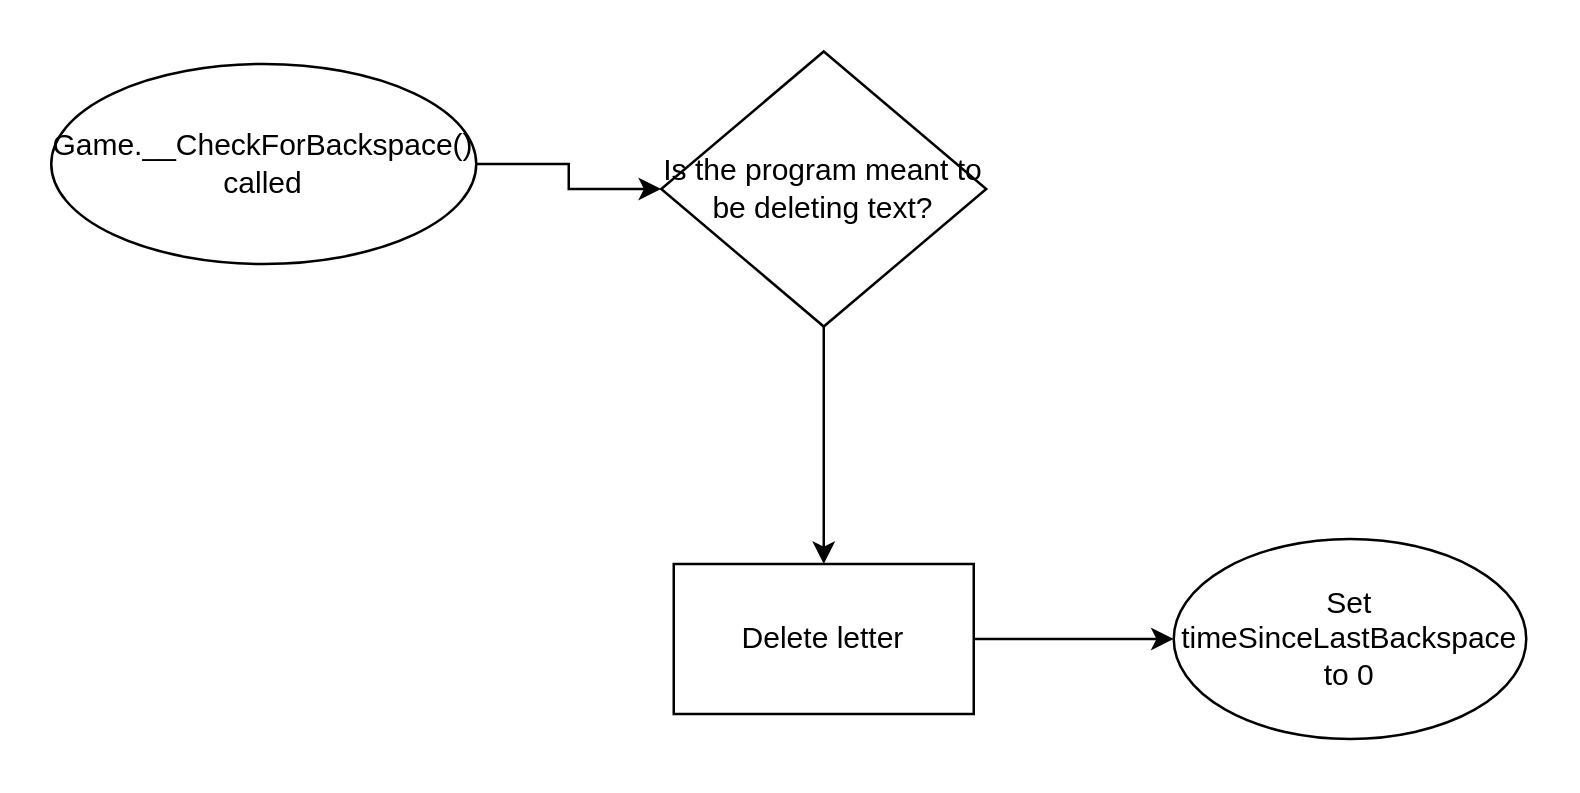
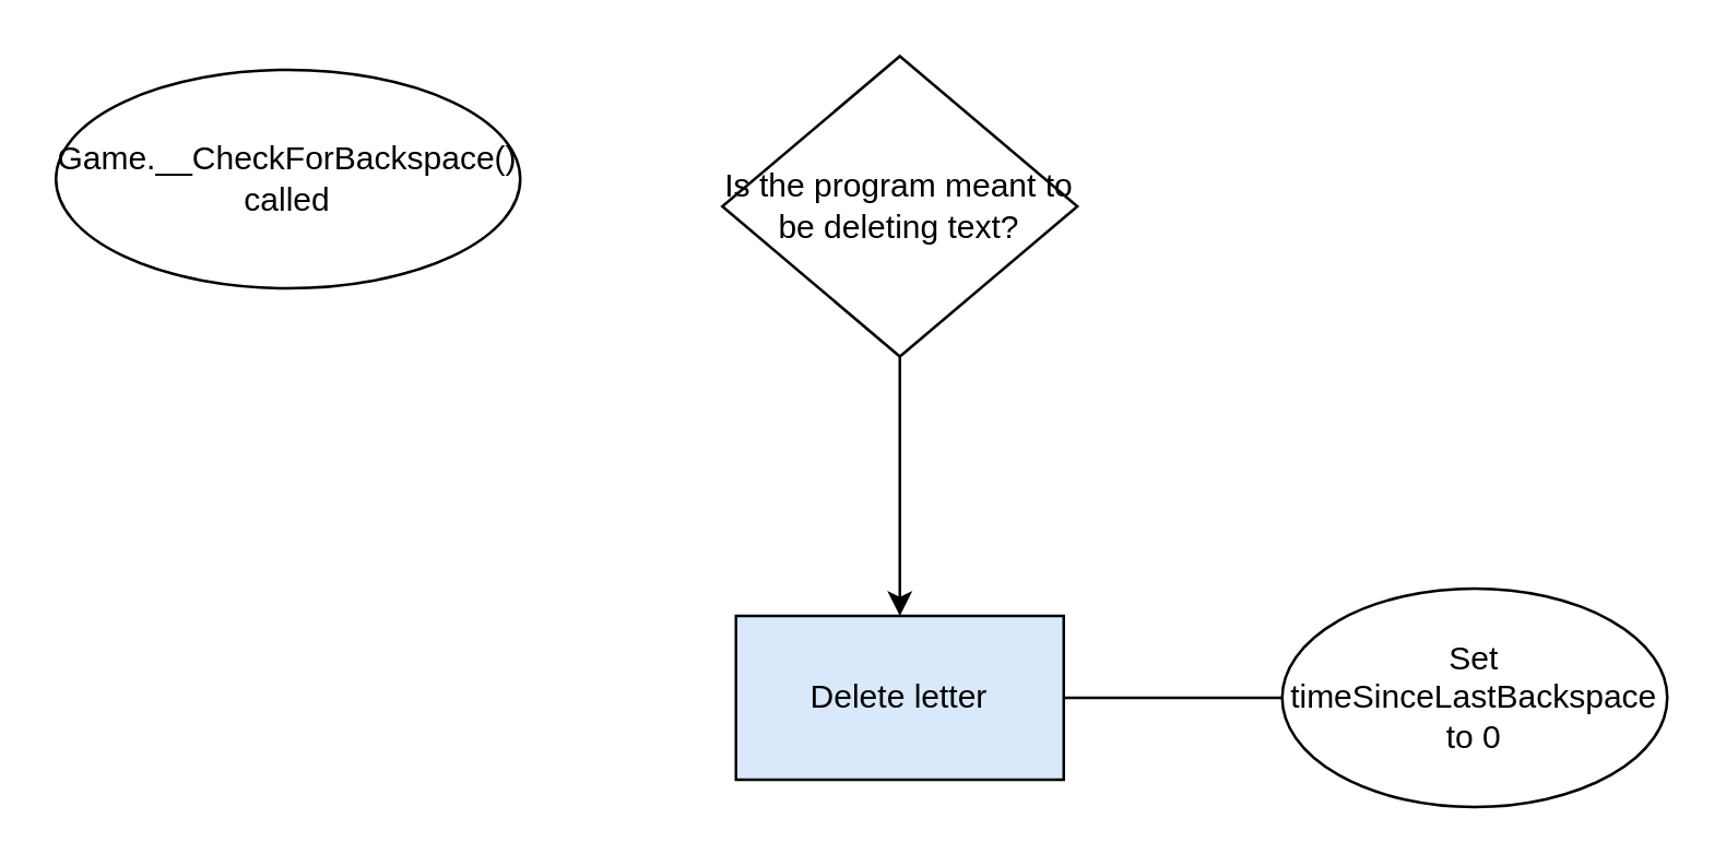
- <mxCell id="2" value="" style="edgeStyle=orthogonalEdgeStyle;rounded=0;orthogonalLoop=1;jettySize=auto;html=1;" edge="1" parent="1" source="3" target="5"><mxGeometry relative="1" as="geometry" /></mxCell>
- <mxCell id="7" value="Delete letter" style="whiteSpace=wrap;html=1;" vertex="1" parent="1"><mxGeometry x="269" y="225" width="120" height="60" as="geometry" /></mxCell>
+ <mxCell id="7" value="Delete letter" style="whiteSpace=wrap;html=1;fillColor=#dae8fc;" vertex="1" parent="1"><mxGeometry x="269" y="225" width="120" height="60" as="geometry" /></mxCell>
- <mxCell id="6" value="" style="edgeStyle=orthogonalEdgeStyle;rounded=0;orthogonalLoop=1;jettySize=auto;html=1;" edge="1" parent="1" source="7" target="8"><mxGeometry relative="1" as="geometry" /></mxCell>
+ <mxCell id="6" value="" style="edgeStyle=orthogonalEdgeStyle;rounded=0;orthogonalLoop=1;jettySize=auto;html=1;endArrow=none;" edge="1" parent="1" source="7" target="8"><mxGeometry relative="1" as="geometry" /></mxCell>
